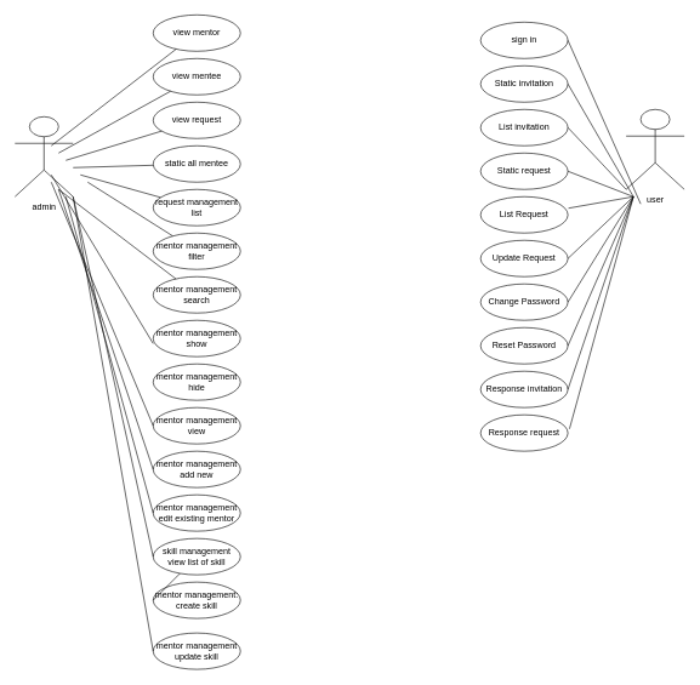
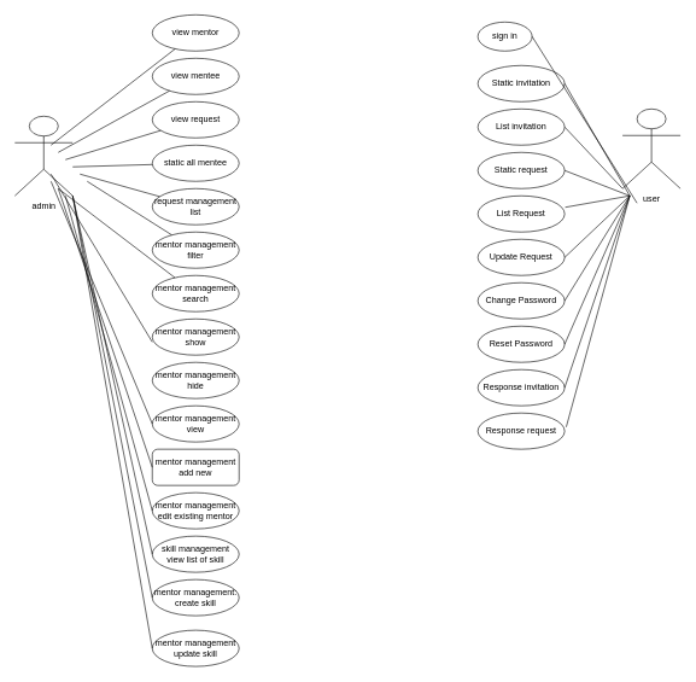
- <mxCell id="33" value="sign in" style="ellipse;whiteSpace=wrap;html=1;" vertex="1" parent="1"><mxGeometry x="660" y="30" width="120" height="50" as="geometry" /></mxCell>
+ <mxCell id="33" value="sign in" style="ellipse;whiteSpace=wrap;html=1;" vertex="1" parent="1"><mxGeometry x="660" y="30" width="75" height="40" as="geometry" /></mxCell>
- <mxCell id="13" value="mentor management&lt;br&gt;add new" style="ellipse;whiteSpace=wrap;html=1;" vertex="1" parent="1"><mxGeometry x="210" y="620" width="120" height="50" as="geometry" /></mxCell>
+ <mxCell id="13" value="mentor management&lt;br&gt;add new" style="whiteSpace=wrap;html=1;rounded=1;" vertex="1" parent="1"><mxGeometry x="210" y="620" width="120" height="50" as="geometry" /></mxCell>
- <mxCell id="30" value="" style="endArrow=none;html=1;rounded=0;exitX=0;exitY=0.5;exitDx=0;exitDy=0;" edge="1" parent="1" source="16" target="15"><mxGeometry width="50" height="50" relative="1" as="geometry"><mxPoint x="220" y="775" as="sourcePoint" /><mxPoint x="60" y="270" as="targetPoint" /></mxGeometry></mxCell>
+ <mxCell id="30" value="" style="endArrow=none;html=1;rounded=0;exitX=0;exitY=0.5;exitDx=0;exitDy=0;entryX=1;entryY=1;entryDx=0;entryDy=0;entryPerimeter=0;" edge="1" parent="1" source="16" target="2"><mxGeometry width="50" height="50" relative="1" as="geometry"><mxPoint x="220" y="775" as="sourcePoint" /><mxPoint x="60" y="270" as="targetPoint" /></mxGeometry></mxCell>
